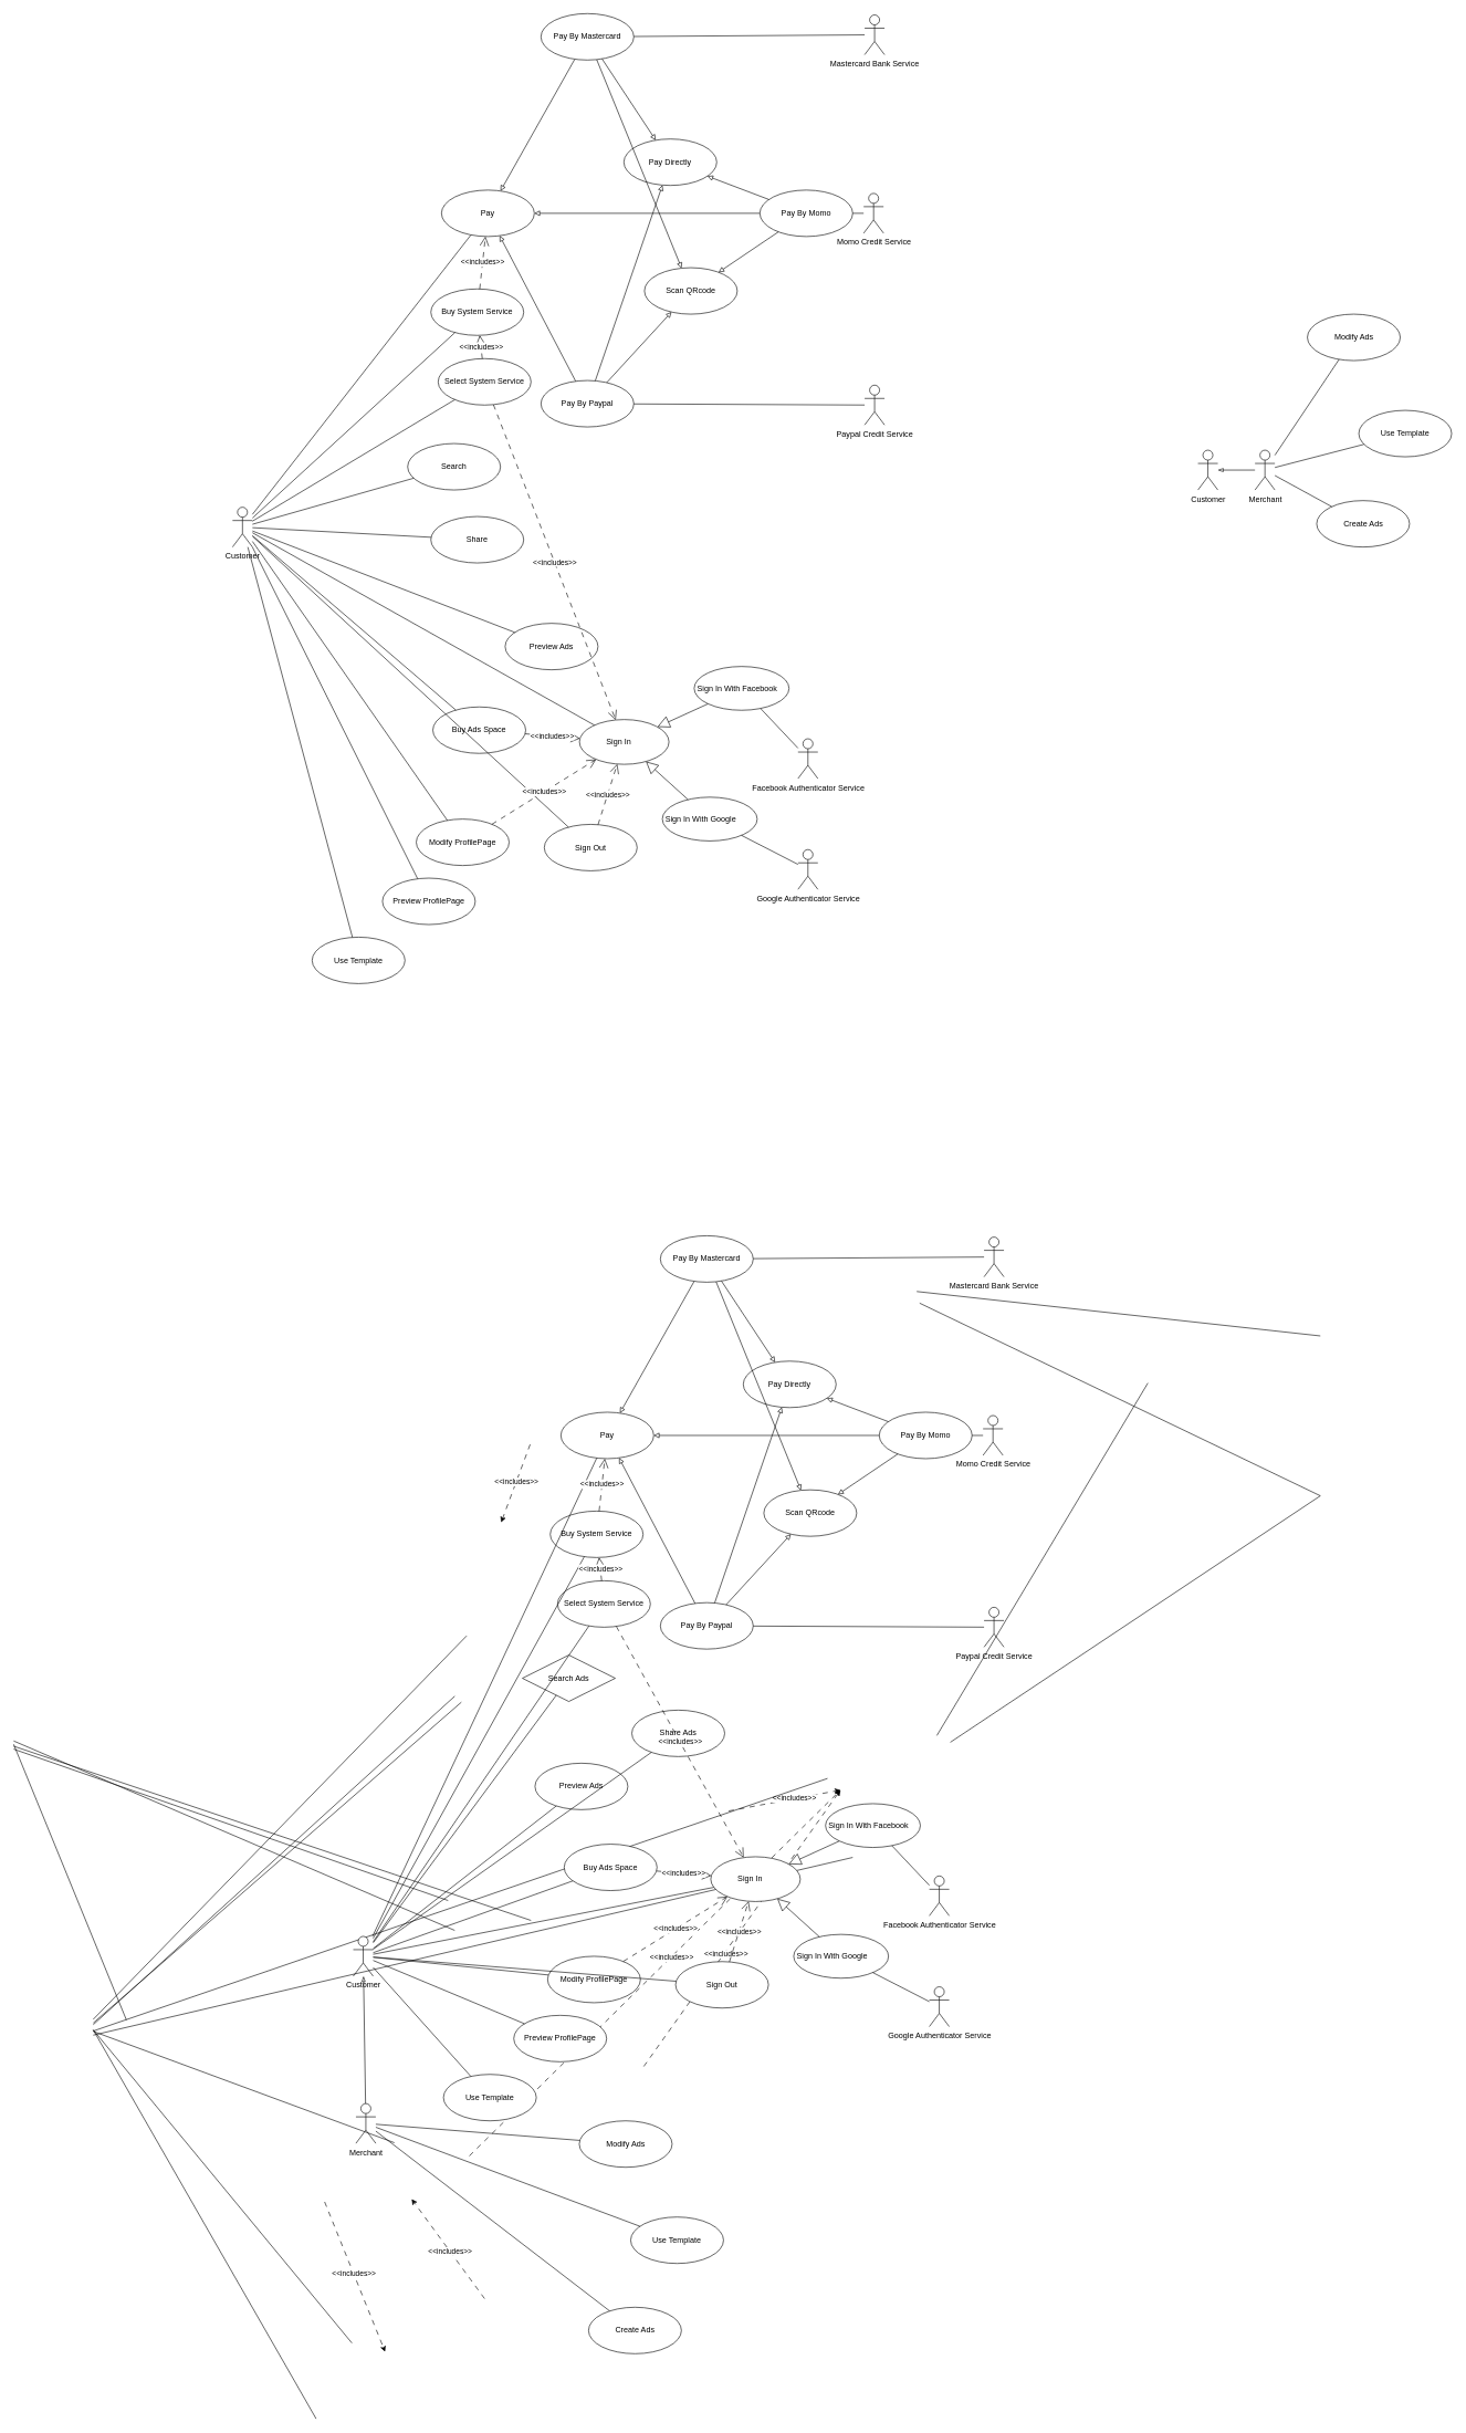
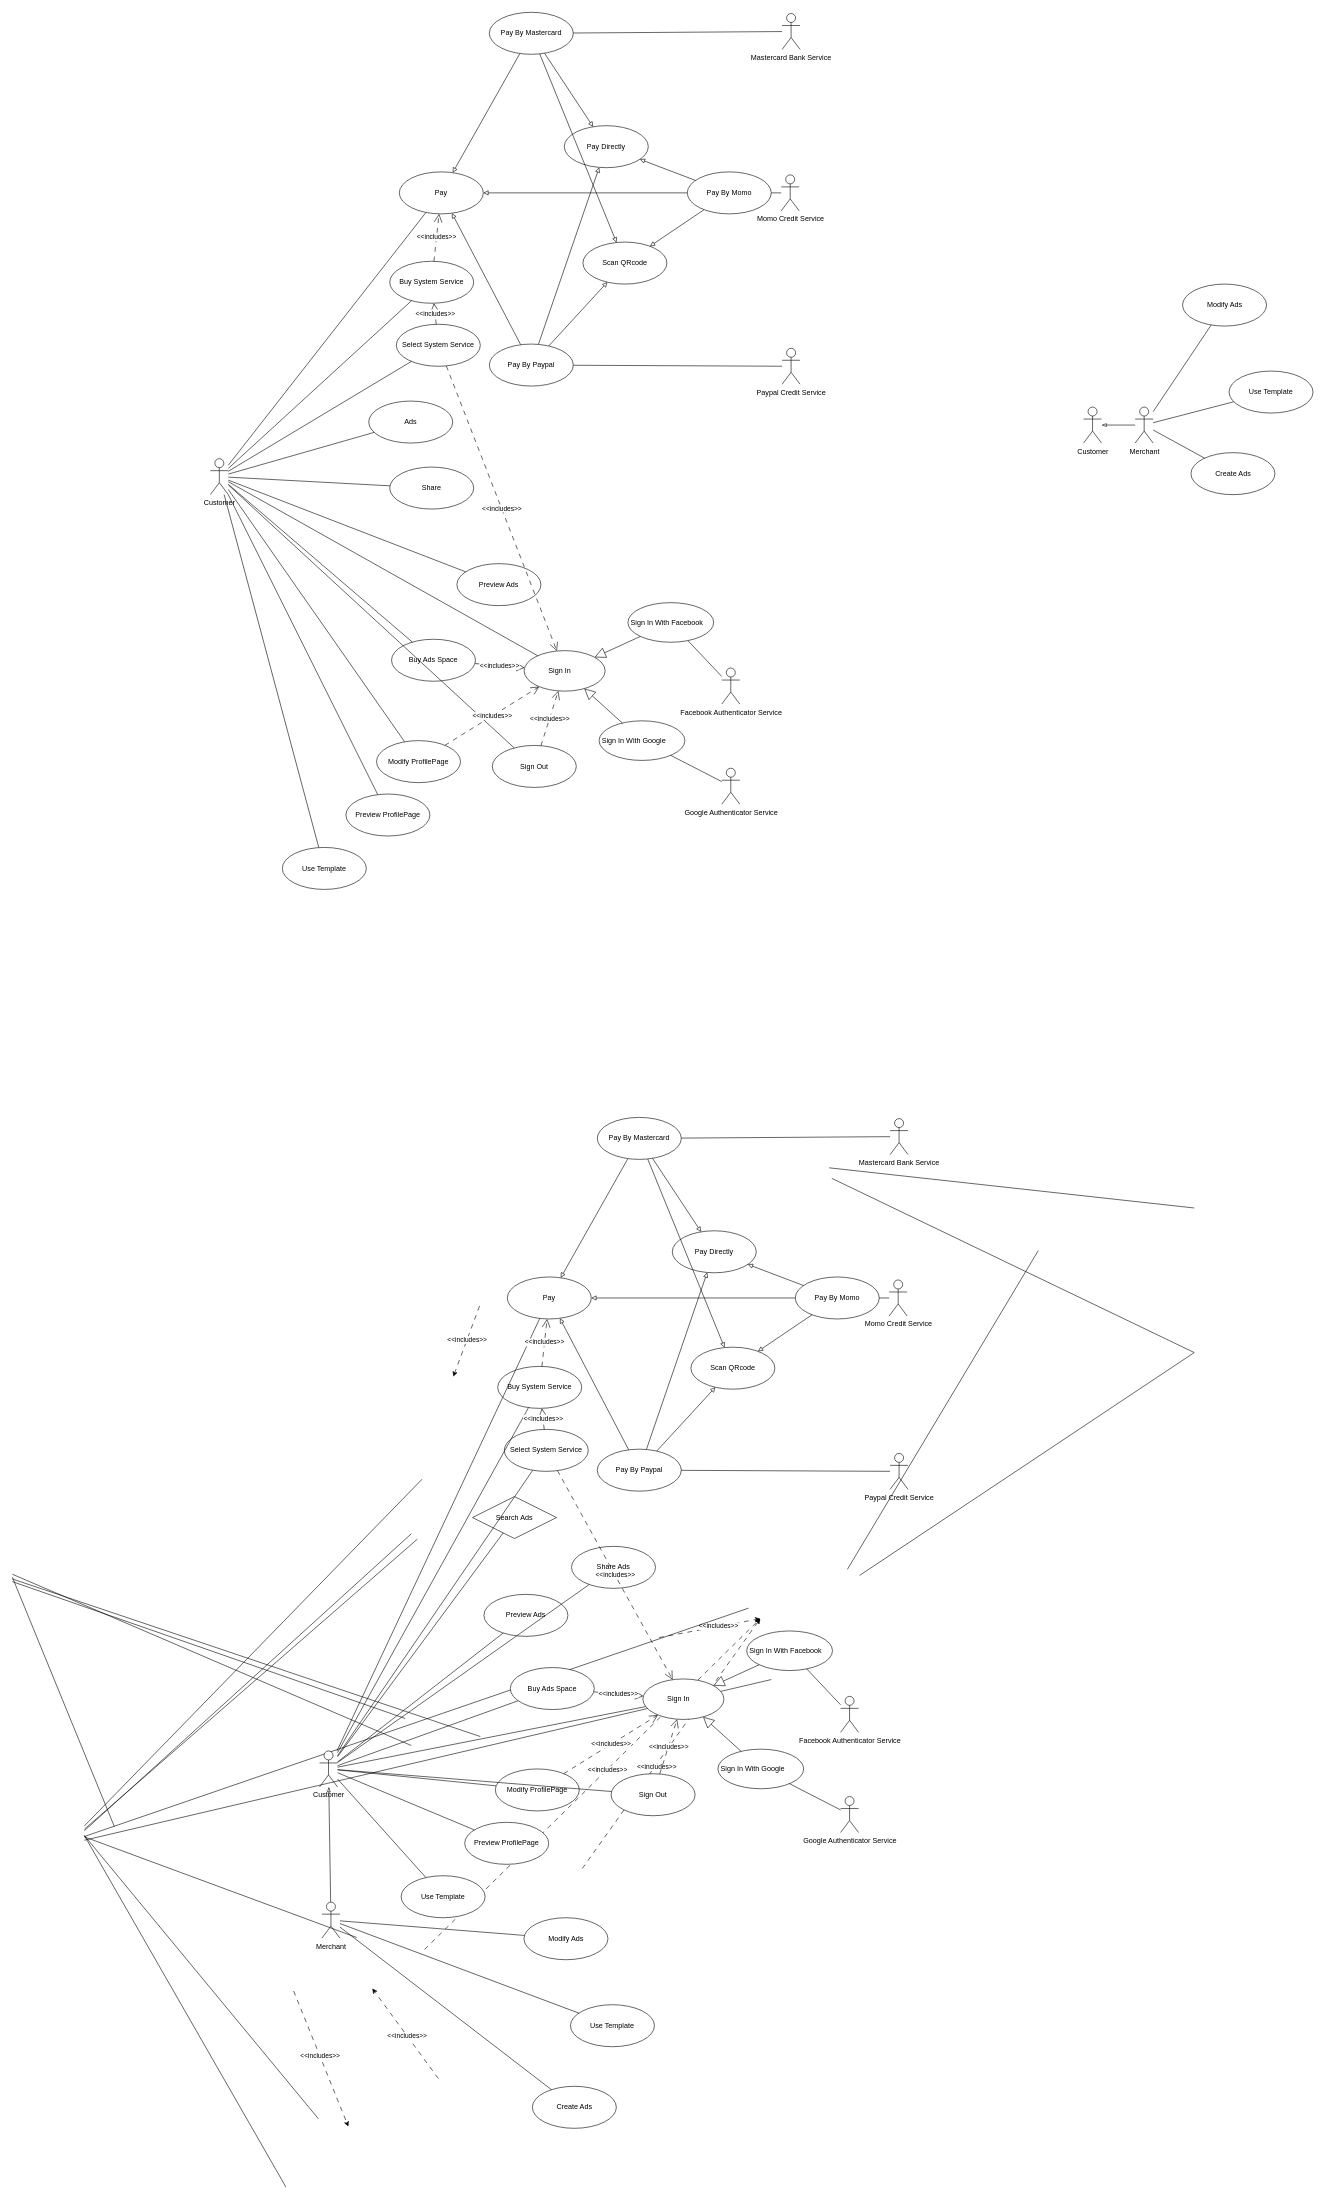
- <mxCell id="33" value="Search" style="ellipse;whiteSpace=wrap;html=1;" vertex="1" parent="1"><mxGeometry x="614" y="668" width="140" height="70" as="geometry" /></mxCell>
+ <mxCell id="33" value="Ads" style="ellipse;whiteSpace=wrap;html=1;" vertex="1" parent="1"><mxGeometry x="614" y="668" width="140" height="70" as="geometry" /></mxCell>
